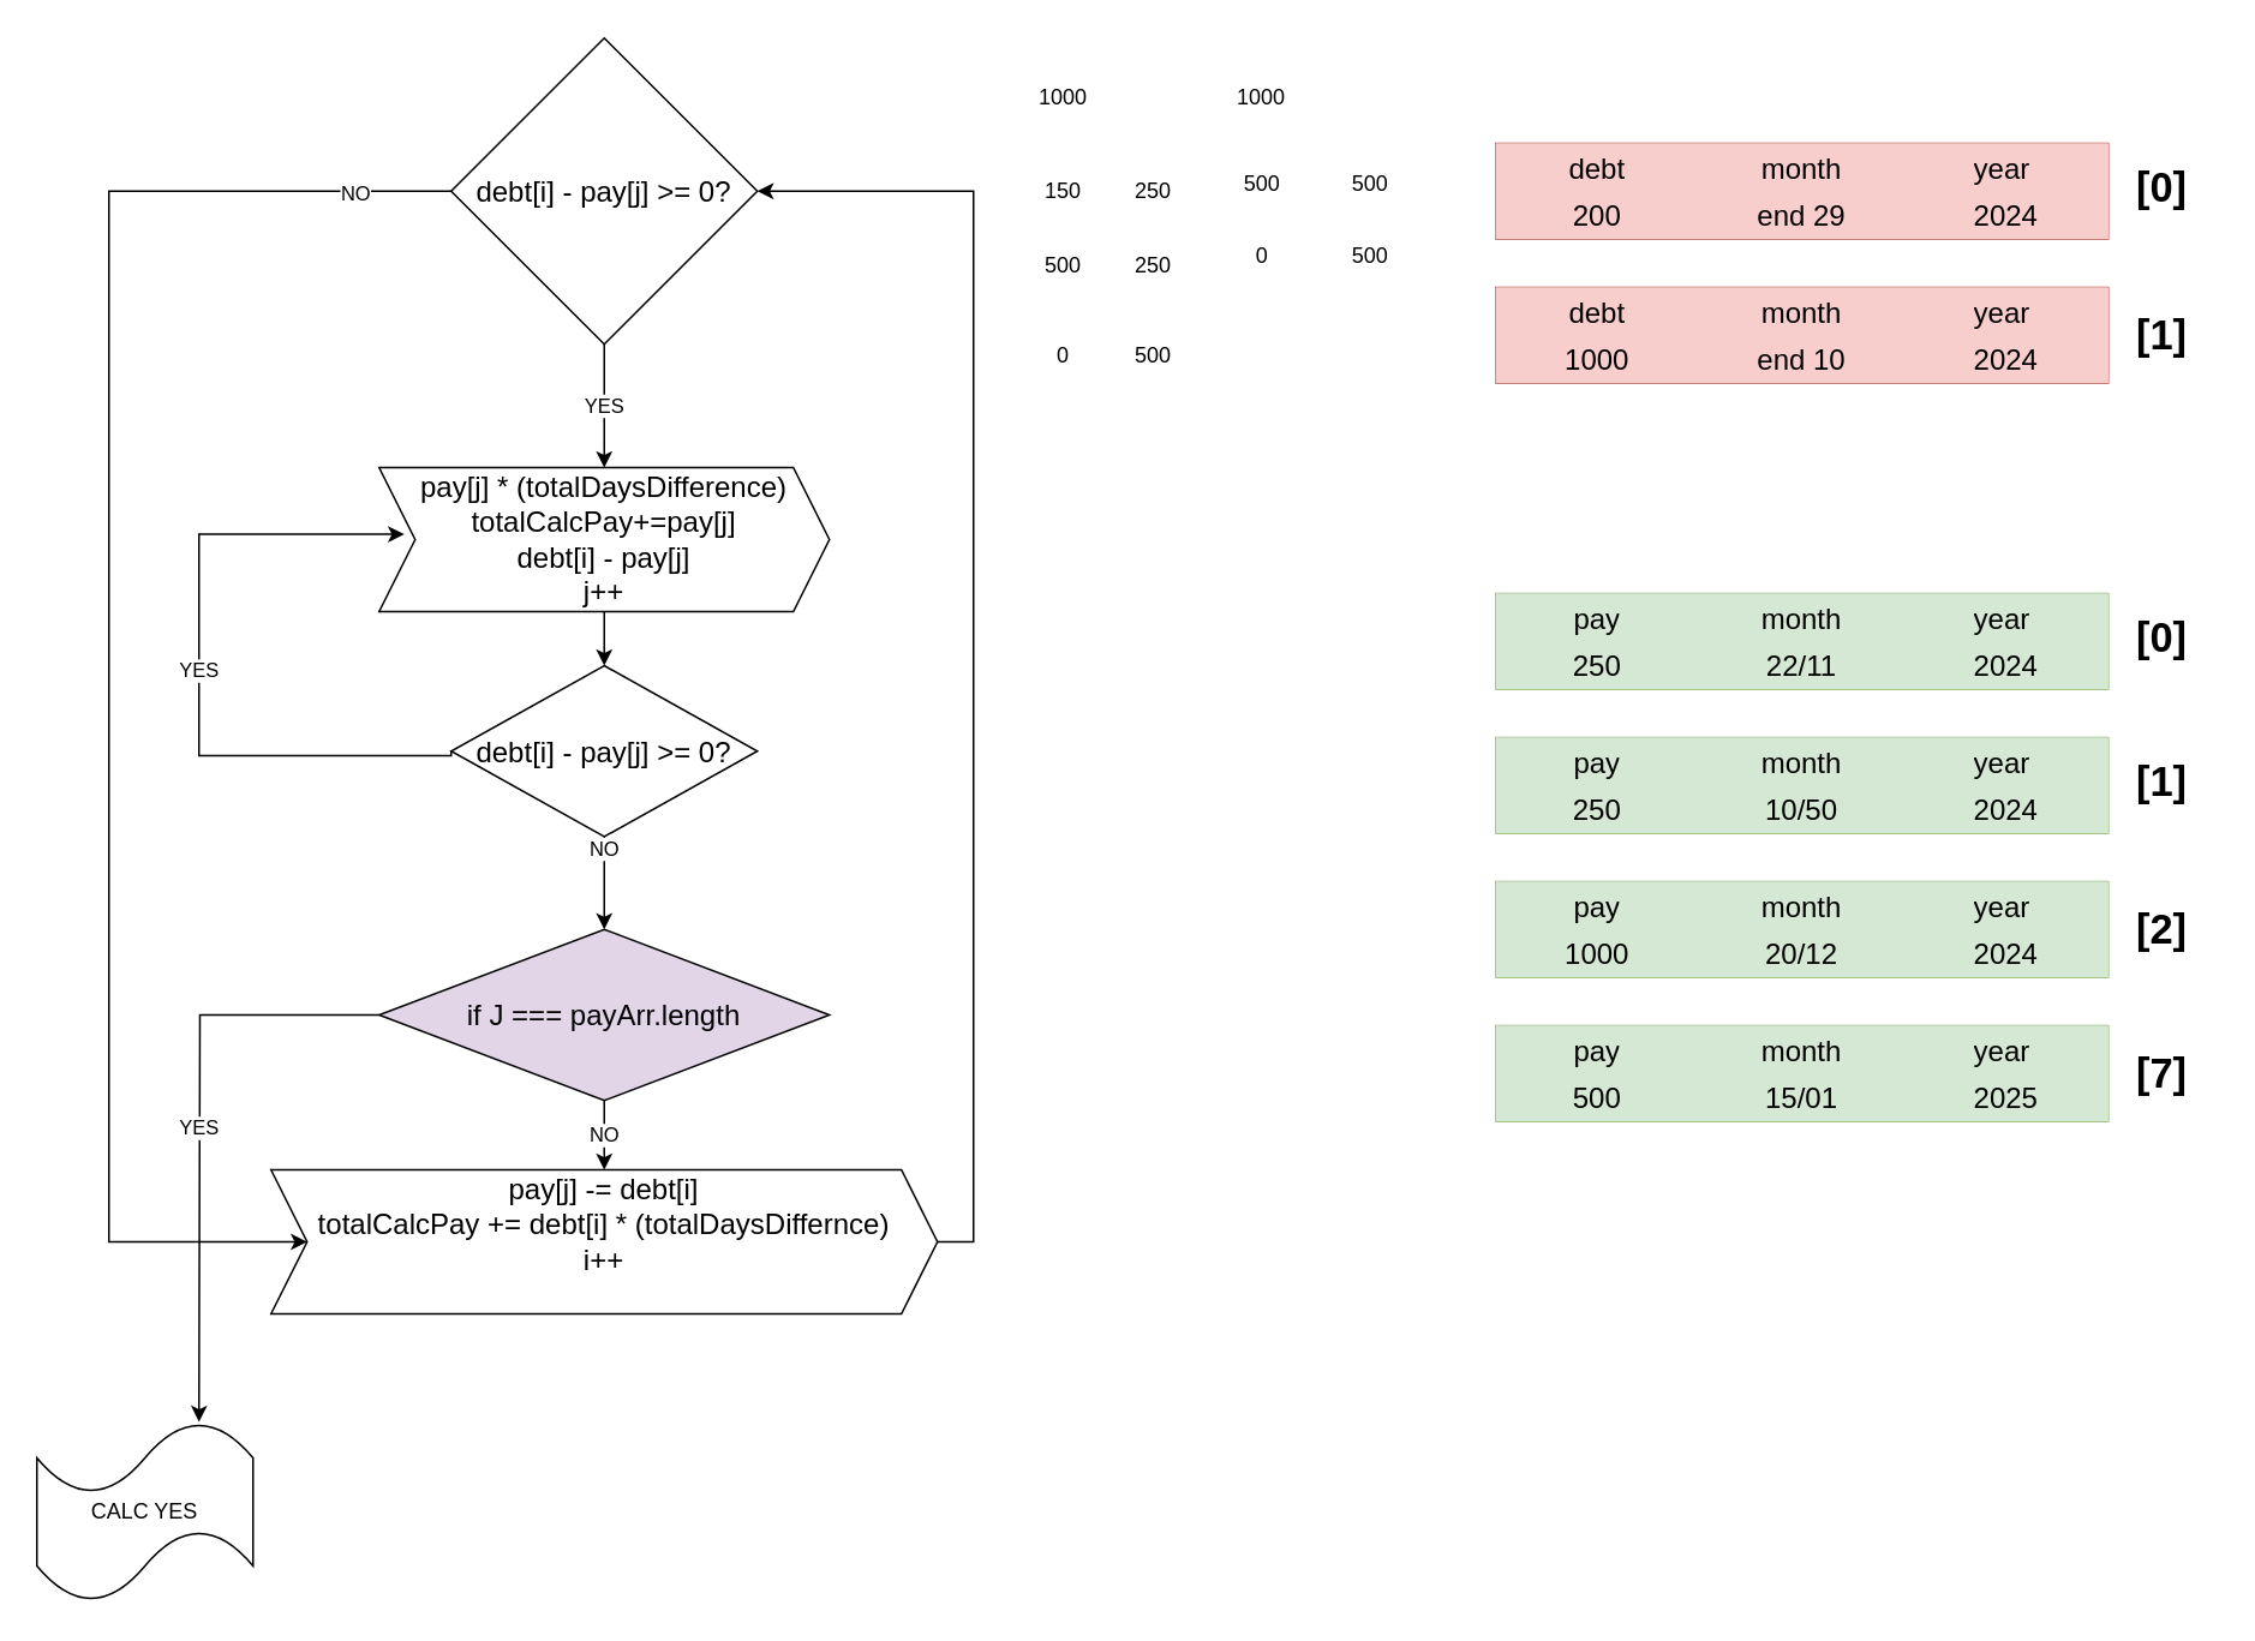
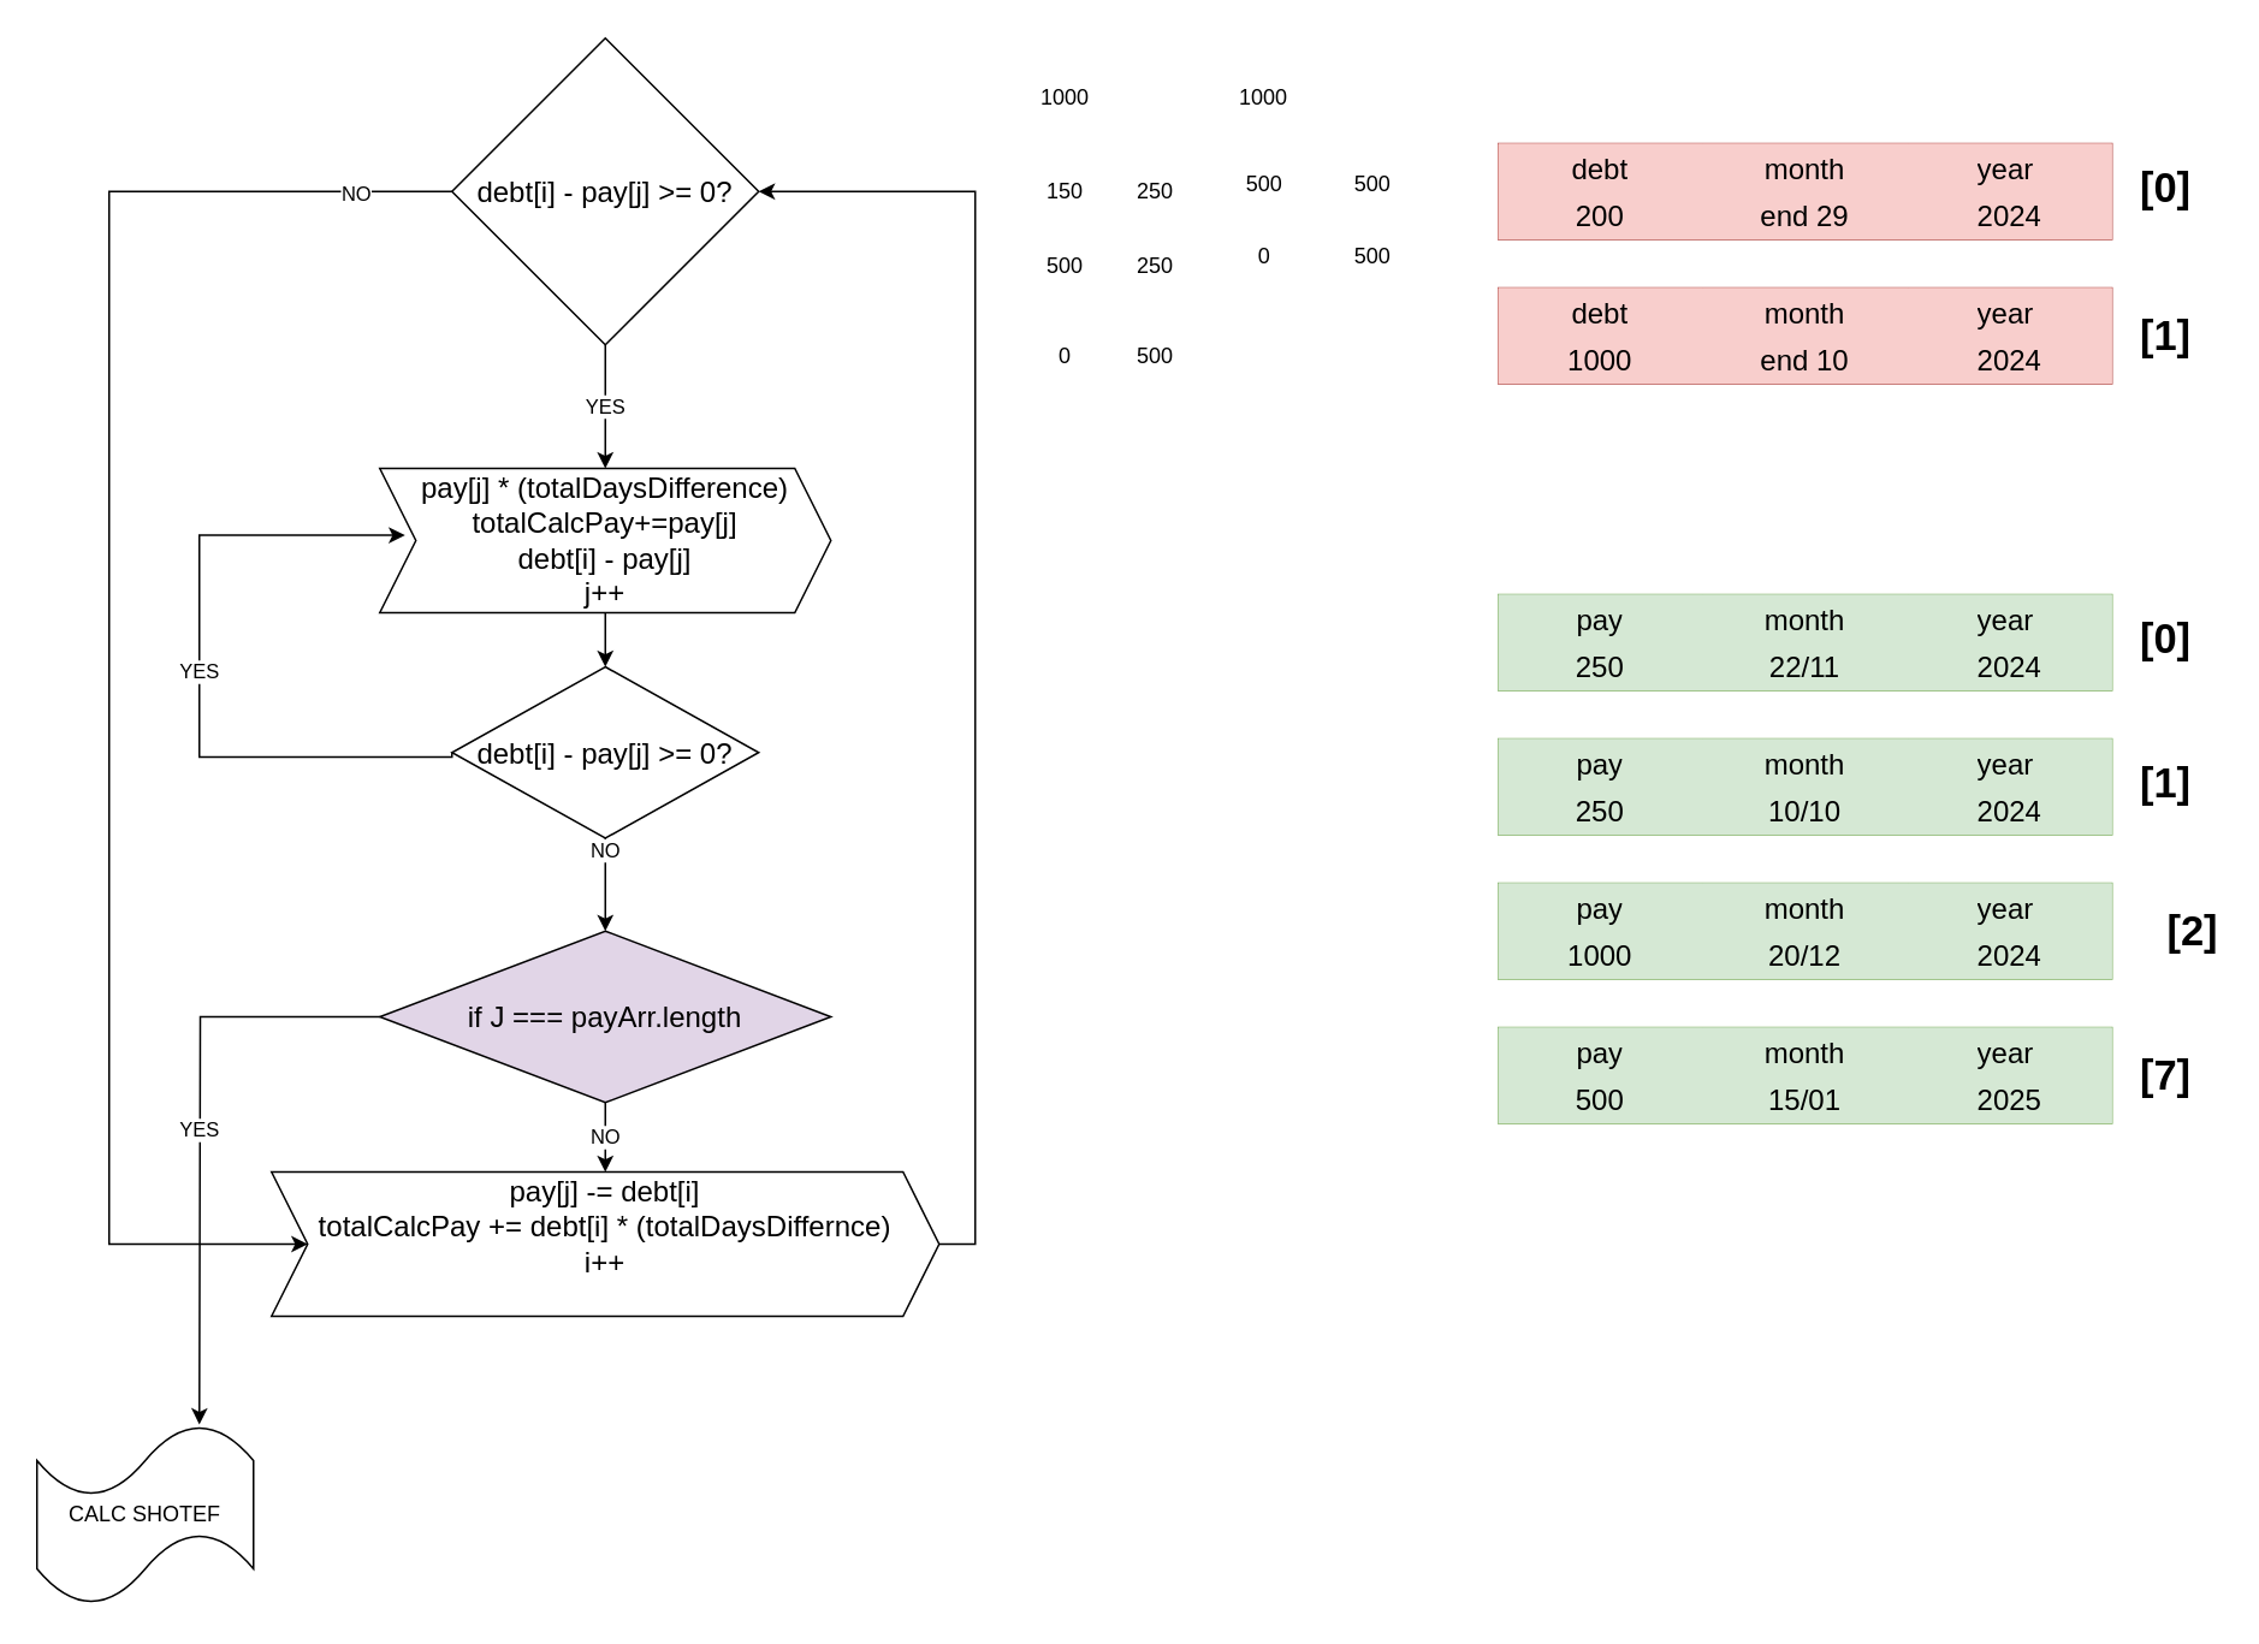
- <mxCell id="40" value="10/50" style="shape=partialRectangle;html=1;whiteSpace=wrap;connectable=0;strokeColor=#82b366;overflow=hidden;fillColor=#d5e8d4;top=0;left=0;bottom=0;right=0;pointerEvents=1;fontSize=16;" vertex="1" parent="38"><mxGeometry x="113" width="114" height="26" as="geometry"><mxRectangle width="114" height="26" as="alternateBounds" /></mxGeometry></mxCell>
+ <mxCell id="40" value="10/10" style="shape=partialRectangle;html=1;whiteSpace=wrap;connectable=0;strokeColor=#82b366;overflow=hidden;fillColor=#d5e8d4;top=0;left=0;bottom=0;right=0;pointerEvents=1;fontSize=16;" vertex="1" parent="38"><mxGeometry x="113" width="114" height="26" as="geometry"><mxRectangle width="114" height="26" as="alternateBounds" /></mxGeometry></mxCell>
- <mxCell id="64" value="[2]" style="text;html=1;align=center;verticalAlign=middle;whiteSpace=wrap;rounded=0;fontSize=23;fontStyle=1" vertex="1" parent="1"><mxGeometry x="1170" y="500.5" width="60" height="30" as="geometry" /></mxCell>
+ <mxCell id="64" value="[2]" style="text;html=1;align=center;verticalAlign=middle;whiteSpace=wrap;rounded=0;fontSize=23;fontStyle=1" vertex="1" parent="1"><mxGeometry x="1185" y="500.5" width="60" height="30" as="geometry" /></mxCell>
- <mxCell id="88" value="CALC YES" style="shape=tape;whiteSpace=wrap;html=1;" vertex="1" parent="1"><mxGeometry x="20" y="789" width="120" height="100" as="geometry" /></mxCell>
+ <mxCell id="88" value="CALC SHOTEF" style="shape=tape;whiteSpace=wrap;html=1;" vertex="1" parent="1"><mxGeometry x="20" y="789" width="120" height="100" as="geometry" /></mxCell>
